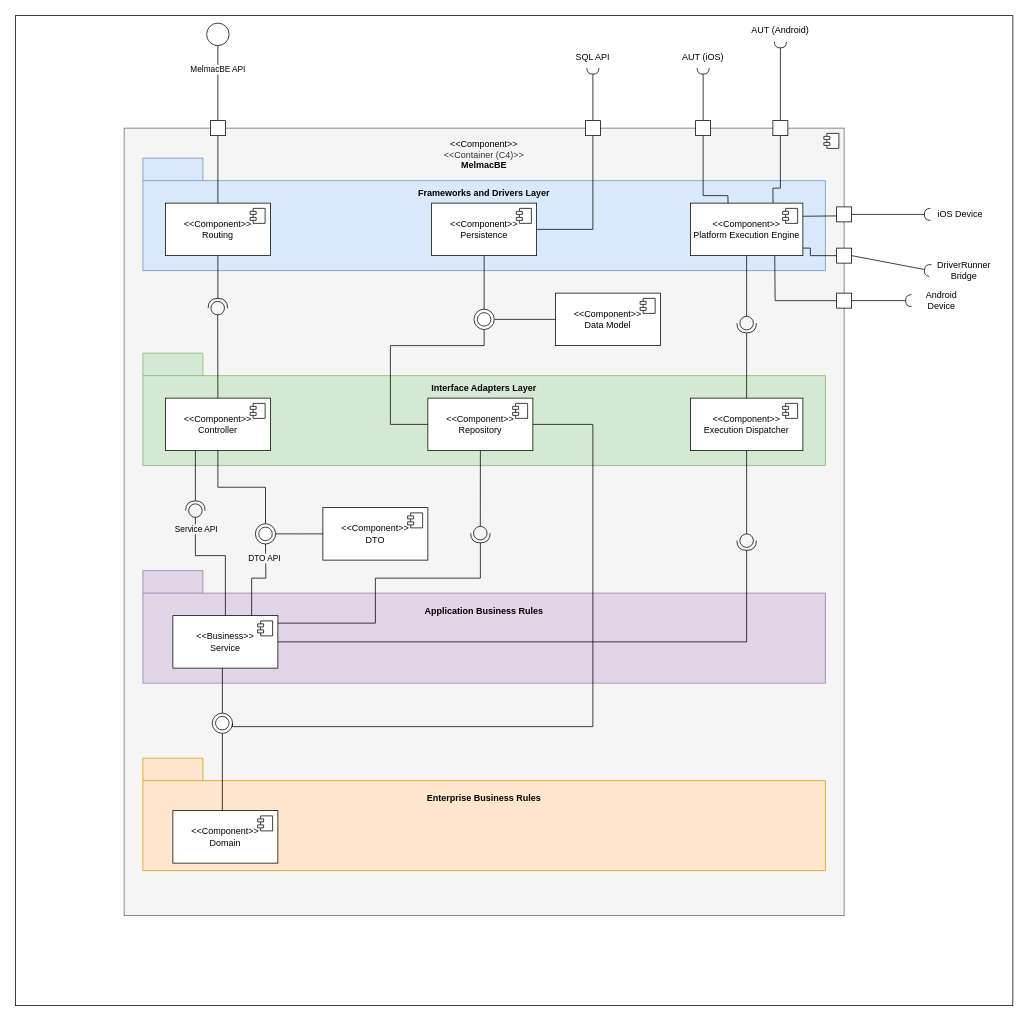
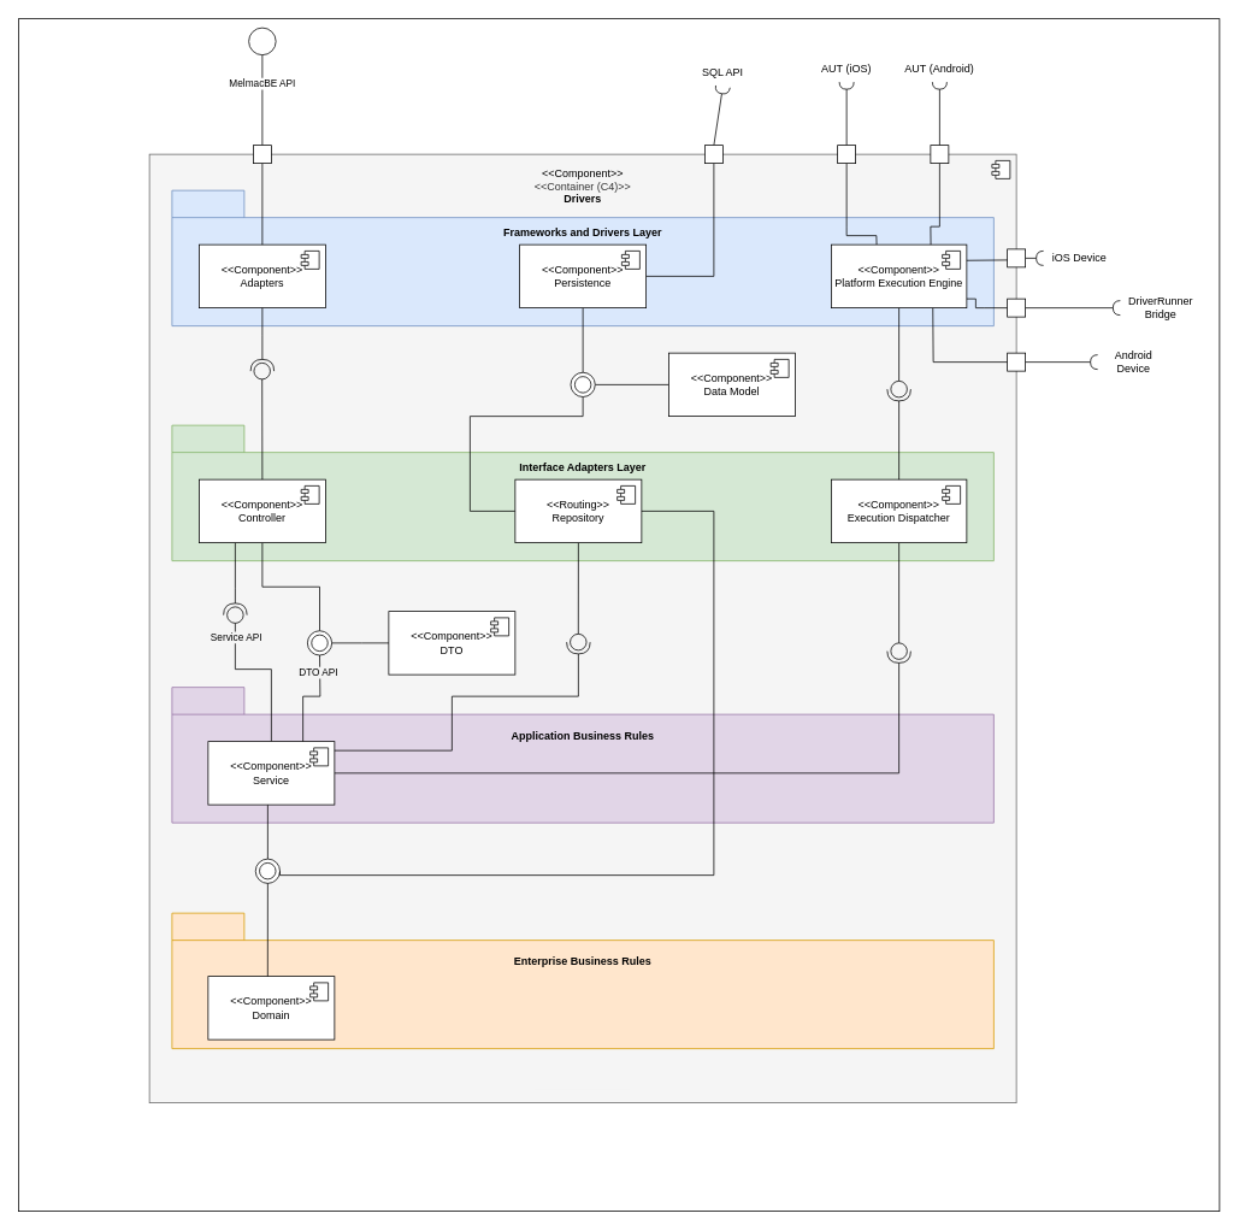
- <mxCell id="87" value="AUT (Android)" style="text;html=1;align=center;verticalAlign=middle;whiteSpace=wrap;rounded=0;" parent="8" vertex="1"><mxGeometry x="1000" y="25" width="80" height="30" as="geometry" /></mxCell>
+ <mxCell id="87" value="AUT (Android)" style="text;html=1;align=center;verticalAlign=middle;whiteSpace=wrap;rounded=0;" parent="8" vertex="1"><mxGeometry x="1000" y="60" width="80" height="30" as="geometry" /></mxCell>
- <mxCell id="85" value="SQL API" style="text;html=1;align=center;verticalAlign=middle;whiteSpace=wrap;rounded=0;" parent="8" vertex="1"><mxGeometry x="750" y="60" width="80" height="30" as="geometry" /></mxCell>
+ <mxCell id="85" value="SQL API" style="text;html=1;align=center;verticalAlign=middle;whiteSpace=wrap;rounded=0;" parent="8" vertex="1"><mxGeometry x="760" y="65" width="80" height="30" as="geometry" /></mxCell>
- <mxCell id="88" value="iOS Device" style="text;html=1;align=center;verticalAlign=middle;whiteSpace=wrap;rounded=0;" parent="8" vertex="1"><mxGeometry x="1240" y="270" width="80" height="30" as="geometry" /></mxCell>
+ <mxCell id="88" value="iOS Device" style="text;html=1;align=center;verticalAlign=middle;whiteSpace=wrap;rounded=0;" parent="8" vertex="1"><mxGeometry x="1155" y="270" width="80" height="30" as="geometry" /></mxCell>
- <mxCell id="15" value="&amp;lt;&amp;lt;Component&amp;gt;&amp;gt;&lt;div&gt;Routing&lt;/div&gt;" style="html=1;dropTarget=0;whiteSpace=wrap;" parent="8" vertex="1"><mxGeometry x="220" y="270" width="140" height="70" as="geometry" /></mxCell>
+ <mxCell id="15" value="&amp;lt;&amp;lt;Component&amp;gt;&amp;gt;&lt;div&gt;Adapters&lt;/div&gt;" style="html=1;dropTarget=0;whiteSpace=wrap;" parent="8" vertex="1"><mxGeometry x="220" y="270" width="140" height="70" as="geometry" /></mxCell>
- <mxCell id="92" value="DriverRunner Bridge" style="text;html=1;align=center;verticalAlign=middle;whiteSpace=wrap;rounded=0;" parent="8" vertex="1"><mxGeometry x="1240" y="345" width="90" height="30" as="geometry" /></mxCell>
+ <mxCell id="92" value="DriverRunner Bridge" style="text;html=1;align=center;verticalAlign=middle;whiteSpace=wrap;rounded=0;" parent="8" vertex="1"><mxGeometry x="1240" y="325" width="90" height="30" as="geometry" /></mxCell>
- <mxCell id="32" value="&amp;lt;&amp;lt;Component&amp;gt;&amp;gt;&lt;div&gt;Repository&lt;/div&gt;" style="html=1;dropTarget=0;whiteSpace=wrap;" parent="8" vertex="1"><mxGeometry x="570" y="530" width="140" height="70" as="geometry" /></mxCell>
+ <mxCell id="32" value="&amp;lt;&amp;lt;Routing&amp;gt;&amp;gt;&lt;div&gt;Repository&lt;/div&gt;" style="html=1;dropTarget=0;whiteSpace=wrap;" parent="8" vertex="1"><mxGeometry x="570" y="530" width="140" height="70" as="geometry" /></mxCell>
- <mxCell id="9" value="&lt;font style=&quot;color: rgb(0, 0, 0);&quot;&gt;&amp;lt;&amp;lt;Component&amp;gt;&amp;gt;&lt;/font&gt;&lt;div&gt;&amp;lt;&amp;lt;Container (C4)&amp;gt;&amp;gt;&lt;/div&gt;&lt;div&gt;&lt;b&gt;&lt;font style=&quot;color: rgb(0, 0, 0);&quot;&gt;MelmacBE&lt;/font&gt;&lt;/b&gt;&lt;/div&gt;&lt;div&gt;&lt;br&gt;&lt;/div&gt;&lt;div&gt;&lt;br&gt;&lt;/div&gt;&lt;div&gt;&lt;br&gt;&lt;/div&gt;&lt;div&gt;&lt;br&gt;&lt;/div&gt;&lt;div&gt;&lt;br&gt;&lt;/div&gt;&lt;div&gt;&lt;br&gt;&lt;/div&gt;&lt;div&gt;&lt;br&gt;&lt;/div&gt;&lt;div&gt;&lt;br&gt;&lt;/div&gt;&lt;div&gt;&lt;br&gt;&lt;/div&gt;&lt;div&gt;&lt;br&gt;&lt;/div&gt;&lt;div&gt;&lt;br&gt;&lt;/div&gt;&lt;div&gt;&lt;br&gt;&lt;/div&gt;&lt;div&gt;&lt;br&gt;&lt;/div&gt;&lt;div&gt;&lt;br&gt;&lt;/div&gt;&lt;div&gt;&lt;br&gt;&lt;/div&gt;&lt;div&gt;&lt;br&gt;&lt;/div&gt;&lt;div&gt;&lt;br&gt;&lt;/div&gt;&lt;div&gt;&lt;br&gt;&lt;/div&gt;&lt;div&gt;&lt;br&gt;&lt;/div&gt;&lt;div&gt;&lt;br&gt;&lt;/div&gt;&lt;div&gt;&lt;br&gt;&lt;/div&gt;&lt;div&gt;&lt;br&gt;&lt;/div&gt;&lt;div&gt;&lt;br&gt;&lt;/div&gt;&lt;div&gt;&lt;br&gt;&lt;/div&gt;&lt;div&gt;&lt;br&gt;&lt;/div&gt;&lt;div&gt;&lt;br&gt;&lt;/div&gt;&lt;div&gt;&lt;br&gt;&lt;/div&gt;&lt;div&gt;&lt;br&gt;&lt;/div&gt;&lt;div&gt;&lt;br&gt;&lt;/div&gt;&lt;div&gt;&lt;br&gt;&lt;/div&gt;&lt;div&gt;&lt;br&gt;&lt;/div&gt;&lt;div&gt;&lt;br&gt;&lt;/div&gt;&lt;div&gt;&lt;br&gt;&lt;/div&gt;&lt;div&gt;&lt;br&gt;&lt;/div&gt;&lt;div&gt;&lt;br&gt;&lt;/div&gt;&lt;div&gt;&lt;br&gt;&lt;/div&gt;&lt;div&gt;&lt;br&gt;&lt;/div&gt;&lt;div&gt;&lt;br&gt;&lt;/div&gt;&lt;div&gt;&lt;br&gt;&lt;/div&gt;&lt;div&gt;&lt;br&gt;&lt;/div&gt;&lt;div&gt;&lt;br&gt;&lt;/div&gt;&lt;div&gt;&lt;br&gt;&lt;/div&gt;&lt;div&gt;&lt;br&gt;&lt;/div&gt;&lt;div&gt;&lt;br&gt;&lt;/div&gt;&lt;div&gt;&lt;br&gt;&lt;/div&gt;&lt;div&gt;&lt;br&gt;&lt;/div&gt;&lt;div&gt;&lt;br&gt;&lt;/div&gt;&lt;div&gt;&lt;br&gt;&lt;/div&gt;&lt;div&gt;&lt;br&gt;&lt;/div&gt;&lt;div&gt;&lt;br&gt;&lt;/div&gt;&lt;div&gt;&lt;br&gt;&lt;/div&gt;&lt;div&gt;&lt;br&gt;&lt;/div&gt;&lt;div&gt;&lt;br&gt;&lt;/div&gt;&lt;div&gt;&lt;br&gt;&lt;/div&gt;&lt;div&gt;&lt;br&gt;&lt;/div&gt;&lt;div&gt;&lt;br&gt;&lt;/div&gt;&lt;div&gt;&lt;br&gt;&lt;/div&gt;&lt;div&gt;&lt;br&gt;&lt;/div&gt;&lt;div&gt;&lt;br&gt;&lt;/div&gt;&lt;div&gt;&lt;br&gt;&lt;/div&gt;&lt;div&gt;&lt;br&gt;&lt;/div&gt;&lt;div&gt;&lt;br&gt;&lt;/div&gt;&lt;div&gt;&lt;br&gt;&lt;/div&gt;&lt;div&gt;&lt;br&gt;&lt;/div&gt;&lt;div&gt;&lt;br&gt;&lt;/div&gt;&lt;div&gt;&lt;br&gt;&lt;/div&gt;&lt;div&gt;&lt;br&gt;&lt;/div&gt;&lt;div&gt;&lt;br&gt;&lt;/div&gt;" style="html=1;dropTarget=0;whiteSpace=wrap;fillColor=#f5f5f5;strokeColor=#666666;fontColor=#333333;labelBackgroundColor=light-dark(#f5f5f5, #ededed);" parent="8" vertex="1"><mxGeometry x="165" y="170" width="960" height="1050" as="geometry" /></mxCell>
+ <mxCell id="9" value="&lt;font style=&quot;color: rgb(0, 0, 0);&quot;&gt;&amp;lt;&amp;lt;Component&amp;gt;&amp;gt;&lt;/font&gt;&lt;div&gt;&amp;lt;&amp;lt;Container (C4)&amp;gt;&amp;gt;&lt;/div&gt;&lt;div&gt;&lt;b&gt;&lt;font style=&quot;color: rgb(0, 0, 0);&quot;&gt;Drivers&lt;/font&gt;&lt;/b&gt;&lt;/div&gt;&lt;div&gt;&lt;br&gt;&lt;/div&gt;&lt;div&gt;&lt;br&gt;&lt;/div&gt;&lt;div&gt;&lt;br&gt;&lt;/div&gt;&lt;div&gt;&lt;br&gt;&lt;/div&gt;&lt;div&gt;&lt;br&gt;&lt;/div&gt;&lt;div&gt;&lt;br&gt;&lt;/div&gt;&lt;div&gt;&lt;br&gt;&lt;/div&gt;&lt;div&gt;&lt;br&gt;&lt;/div&gt;&lt;div&gt;&lt;br&gt;&lt;/div&gt;&lt;div&gt;&lt;br&gt;&lt;/div&gt;&lt;div&gt;&lt;br&gt;&lt;/div&gt;&lt;div&gt;&lt;br&gt;&lt;/div&gt;&lt;div&gt;&lt;br&gt;&lt;/div&gt;&lt;div&gt;&lt;br&gt;&lt;/div&gt;&lt;div&gt;&lt;br&gt;&lt;/div&gt;&lt;div&gt;&lt;br&gt;&lt;/div&gt;&lt;div&gt;&lt;br&gt;&lt;/div&gt;&lt;div&gt;&lt;br&gt;&lt;/div&gt;&lt;div&gt;&lt;br&gt;&lt;/div&gt;&lt;div&gt;&lt;br&gt;&lt;/div&gt;&lt;div&gt;&lt;br&gt;&lt;/div&gt;&lt;div&gt;&lt;br&gt;&lt;/div&gt;&lt;div&gt;&lt;br&gt;&lt;/div&gt;&lt;div&gt;&lt;br&gt;&lt;/div&gt;&lt;div&gt;&lt;br&gt;&lt;/div&gt;&lt;div&gt;&lt;br&gt;&lt;/div&gt;&lt;div&gt;&lt;br&gt;&lt;/div&gt;&lt;div&gt;&lt;br&gt;&lt;/div&gt;&lt;div&gt;&lt;br&gt;&lt;/div&gt;&lt;div&gt;&lt;br&gt;&lt;/div&gt;&lt;div&gt;&lt;br&gt;&lt;/div&gt;&lt;div&gt;&lt;br&gt;&lt;/div&gt;&lt;div&gt;&lt;br&gt;&lt;/div&gt;&lt;div&gt;&lt;br&gt;&lt;/div&gt;&lt;div&gt;&lt;br&gt;&lt;/div&gt;&lt;div&gt;&lt;br&gt;&lt;/div&gt;&lt;div&gt;&lt;br&gt;&lt;/div&gt;&lt;div&gt;&lt;br&gt;&lt;/div&gt;&lt;div&gt;&lt;br&gt;&lt;/div&gt;&lt;div&gt;&lt;br&gt;&lt;/div&gt;&lt;div&gt;&lt;br&gt;&lt;/div&gt;&lt;div&gt;&lt;br&gt;&lt;/div&gt;&lt;div&gt;&lt;br&gt;&lt;/div&gt;&lt;div&gt;&lt;br&gt;&lt;/div&gt;&lt;div&gt;&lt;br&gt;&lt;/div&gt;&lt;div&gt;&lt;br&gt;&lt;/div&gt;&lt;div&gt;&lt;br&gt;&lt;/div&gt;&lt;div&gt;&lt;br&gt;&lt;/div&gt;&lt;div&gt;&lt;br&gt;&lt;/div&gt;&lt;div&gt;&lt;br&gt;&lt;/div&gt;&lt;div&gt;&lt;br&gt;&lt;/div&gt;&lt;div&gt;&lt;br&gt;&lt;/div&gt;&lt;div&gt;&lt;br&gt;&lt;/div&gt;&lt;div&gt;&lt;br&gt;&lt;/div&gt;&lt;div&gt;&lt;br&gt;&lt;/div&gt;&lt;div&gt;&lt;br&gt;&lt;/div&gt;&lt;div&gt;&lt;br&gt;&lt;/div&gt;&lt;div&gt;&lt;br&gt;&lt;/div&gt;&lt;div&gt;&lt;br&gt;&lt;/div&gt;&lt;div&gt;&lt;br&gt;&lt;/div&gt;&lt;div&gt;&lt;br&gt;&lt;/div&gt;&lt;div&gt;&lt;br&gt;&lt;/div&gt;&lt;div&gt;&lt;br&gt;&lt;/div&gt;&lt;div&gt;&lt;br&gt;&lt;/div&gt;&lt;div&gt;&lt;br&gt;&lt;/div&gt;&lt;div&gt;&lt;br&gt;&lt;/div&gt;&lt;div&gt;&lt;br&gt;&lt;/div&gt;&lt;div&gt;&lt;br&gt;&lt;/div&gt;" style="html=1;dropTarget=0;whiteSpace=wrap;fillColor=#f5f5f5;strokeColor=#666666;fontColor=#333333;labelBackgroundColor=light-dark(#f5f5f5, #ededed);" parent="8" vertex="1"><mxGeometry x="165" y="170" width="960" height="1050" as="geometry" /></mxCell>
- <mxCell id="26" value="&amp;lt;&amp;lt;Business&amp;gt;&amp;gt;&lt;div&gt;Service&lt;/div&gt;" style="html=1;dropTarget=0;whiteSpace=wrap;" parent="8" vertex="1"><mxGeometry x="230" y="820" width="140" height="70" as="geometry" /></mxCell>
+ <mxCell id="26" value="&amp;lt;&amp;lt;Component&amp;gt;&amp;gt;&lt;div&gt;Service&lt;/div&gt;" style="html=1;dropTarget=0;whiteSpace=wrap;" parent="8" vertex="1"><mxGeometry x="230" y="820" width="140" height="70" as="geometry" /></mxCell>
